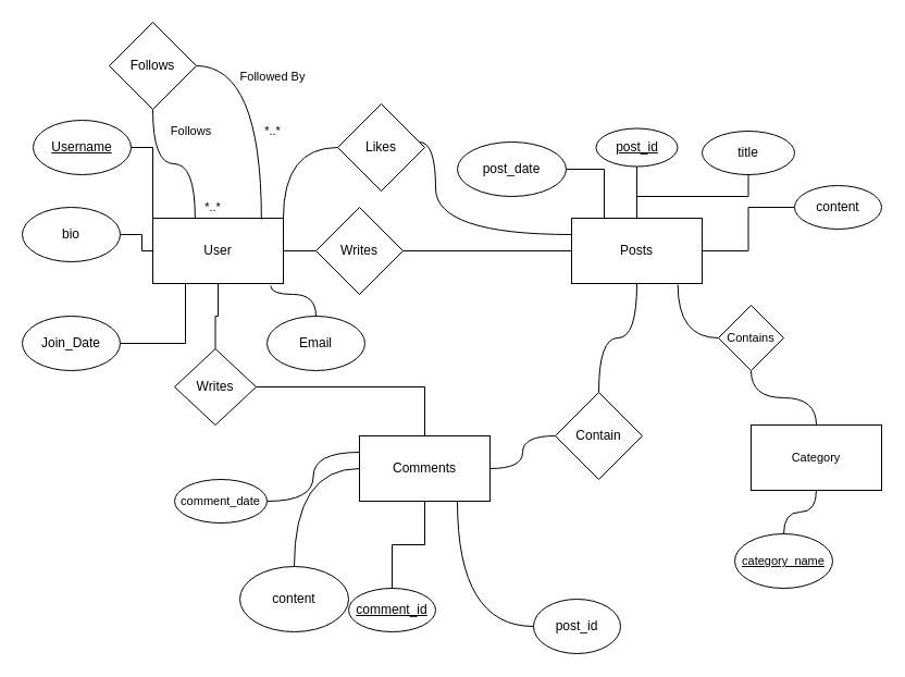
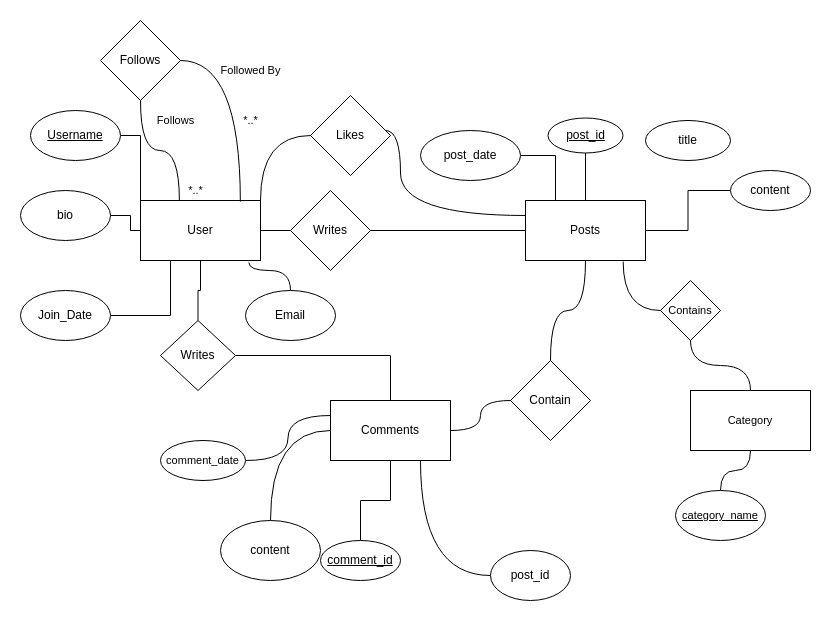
- <mxCell id="16" value="" style="edgeStyle=orthogonalEdgeStyle;rounded=0;orthogonalLoop=1;jettySize=auto;html=1;endArrow=none;endFill=0;" edge="1" parent="1" source="19" target="21"><mxGeometry relative="1" as="geometry" /></mxCell>
